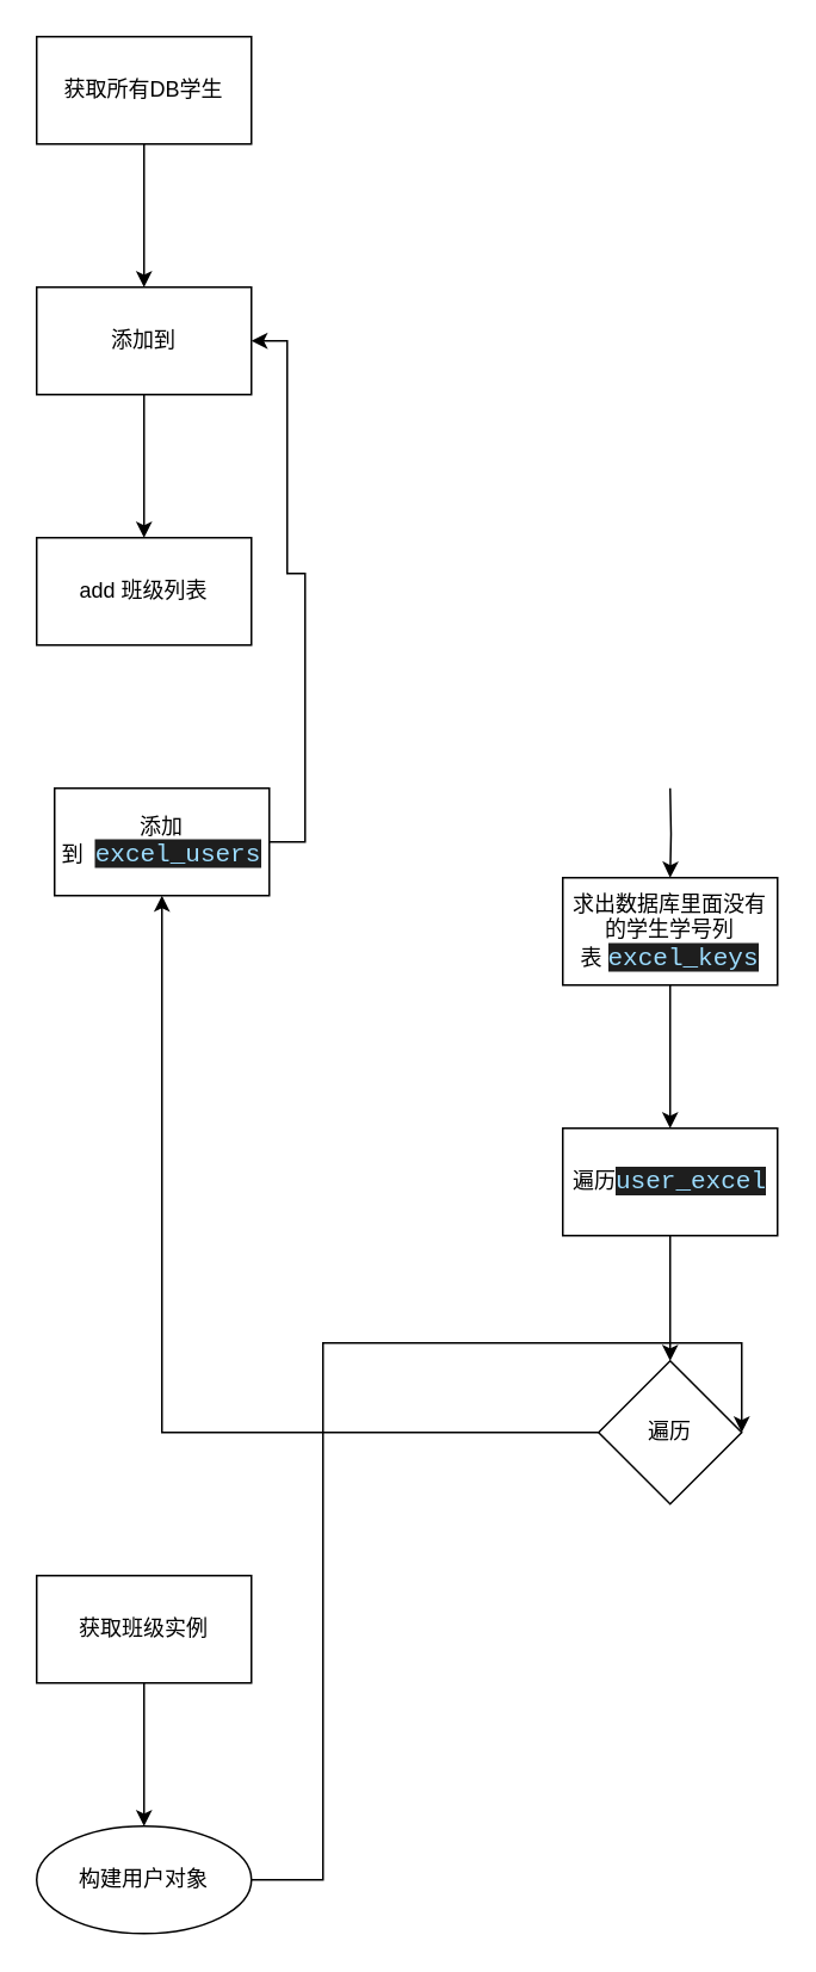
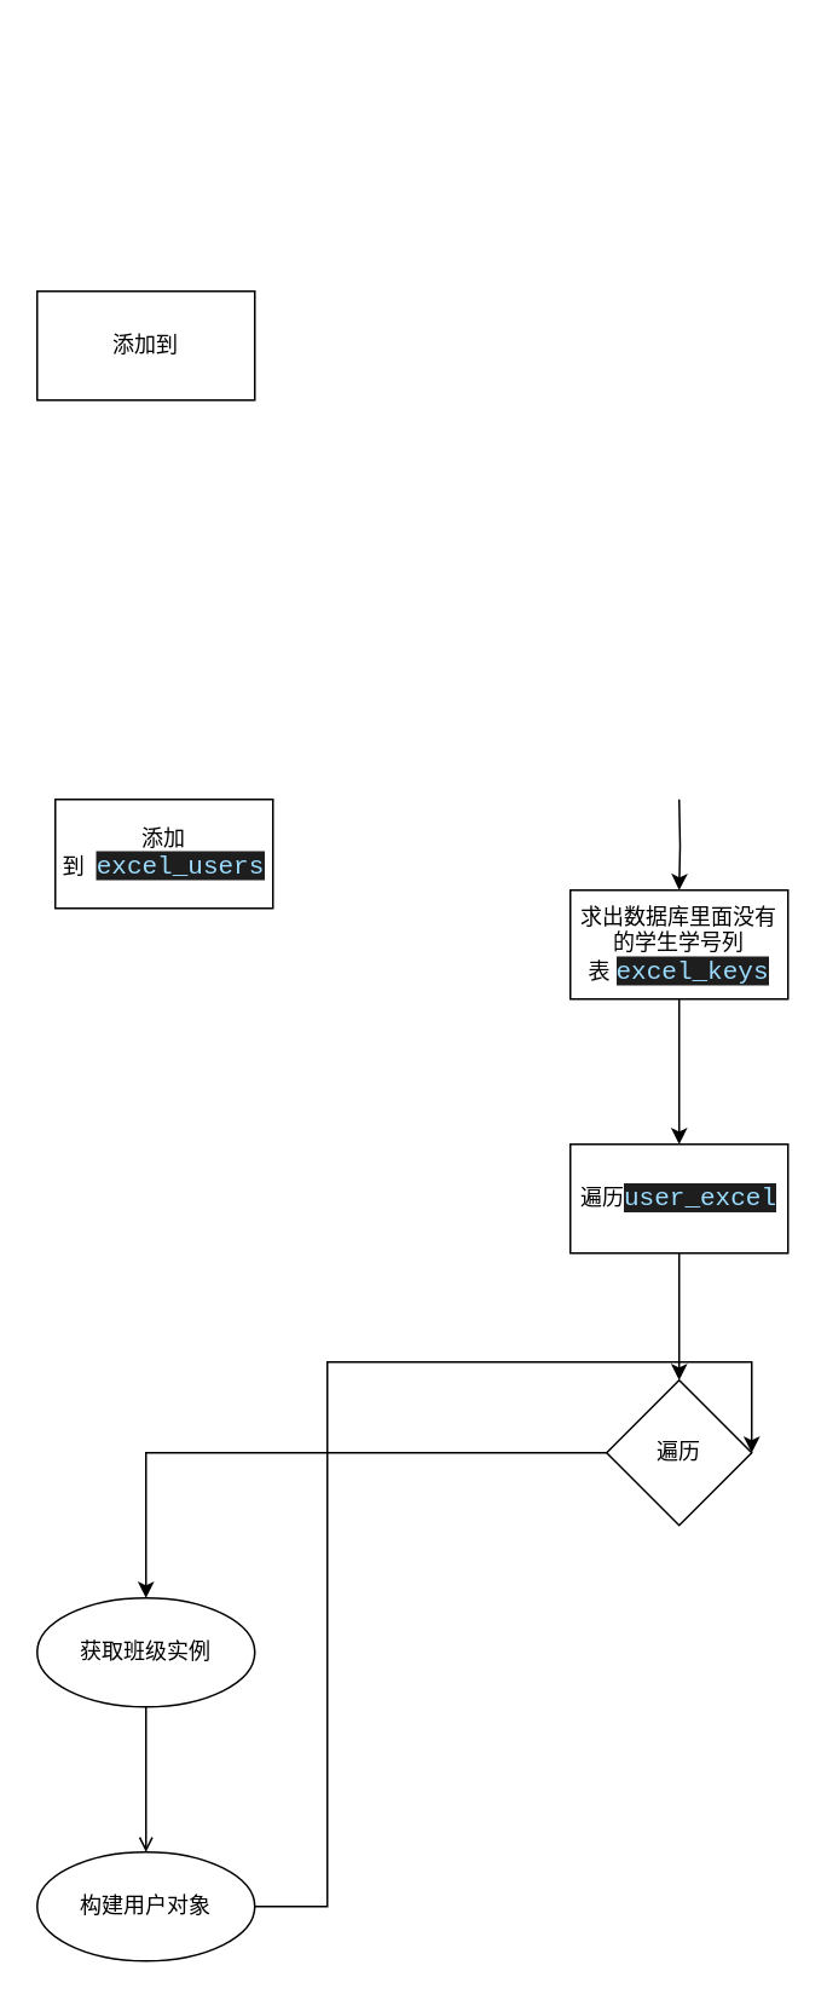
- <mxCell id="3" value="获取所有DB学生" style="rounded=0;whiteSpace=wrap;html=1;" vertex="1" parent="1"><mxGeometry x="20" y="20" width="120" height="60" as="geometry" /></mxCell>
- <mxCell id="2" value="" style="edgeStyle=orthogonalEdgeStyle;rounded=0;orthogonalLoop=1;jettySize=auto;html=1;" edge="1" parent="1" source="3" target="5"><mxGeometry relative="1" as="geometry" /></mxCell>
- <mxCell id="4" value="" style="edgeStyle=orthogonalEdgeStyle;rounded=0;orthogonalLoop=1;jettySize=auto;html=1;" edge="1" parent="1" source="5" target="19"><mxGeometry relative="1" as="geometry" /></mxCell>
- <mxCell id="6" style="edgeStyle=orthogonalEdgeStyle;rounded=0;orthogonalLoop=1;jettySize=auto;html=1;entryX=1;entryY=0.5;entryDx=0;entryDy=0;" edge="1" parent="1" source="8" target="5"><mxGeometry relative="1" as="geometry"><Array as="points"><mxPoint x="170" y="470" /><mxPoint x="170" y="320" /><mxPoint x="160" y="320" /><mxPoint x="160" y="190" /></Array></mxGeometry></mxCell>
- <mxCell id="19" value="add 班级列表" style="rounded=0;whiteSpace=wrap;html=1;" vertex="1" parent="1"><mxGeometry x="20" y="300" width="120" height="60" as="geometry" /></mxCell>
- <mxCell id="13" value="" style="edgeStyle=orthogonalEdgeStyle;rounded=0;orthogonalLoop=1;jettySize=auto;html=1;" edge="1" parent="1" source="14" target="8"><mxGeometry relative="1" as="geometry" /></mxCell>
+ <mxCell id="13" value="" style="edgeStyle=orthogonalEdgeStyle;rounded=0;orthogonalLoop=1;jettySize=auto;html=1;" edge="1" parent="1" source="14" target="16"><mxGeometry relative="1" as="geometry" /></mxCell>
- <mxCell id="16" value="获取班级实例" style="whiteSpace=wrap;html=1;rounded=0;" vertex="1" parent="1"><mxGeometry x="20" y="880" width="120" height="60" as="geometry" /></mxCell>
+ <mxCell id="16" value="获取班级实例" style="ellipse;whiteSpace=wrap;html=1;" vertex="1" parent="1"><mxGeometry x="20" y="880" width="120" height="60" as="geometry" /></mxCell>
- <mxCell id="15" value="" style="edgeStyle=orthogonalEdgeStyle;rounded=0;orthogonalLoop=1;jettySize=auto;html=1;" edge="1" parent="1" source="16" target="18"><mxGeometry relative="1" as="geometry" /></mxCell>
+ <mxCell id="15" value="" style="edgeStyle=orthogonalEdgeStyle;rounded=0;orthogonalLoop=1;jettySize=auto;html=1;endArrow=open;" edge="1" parent="1" source="16" target="18"><mxGeometry relative="1" as="geometry" /></mxCell>
